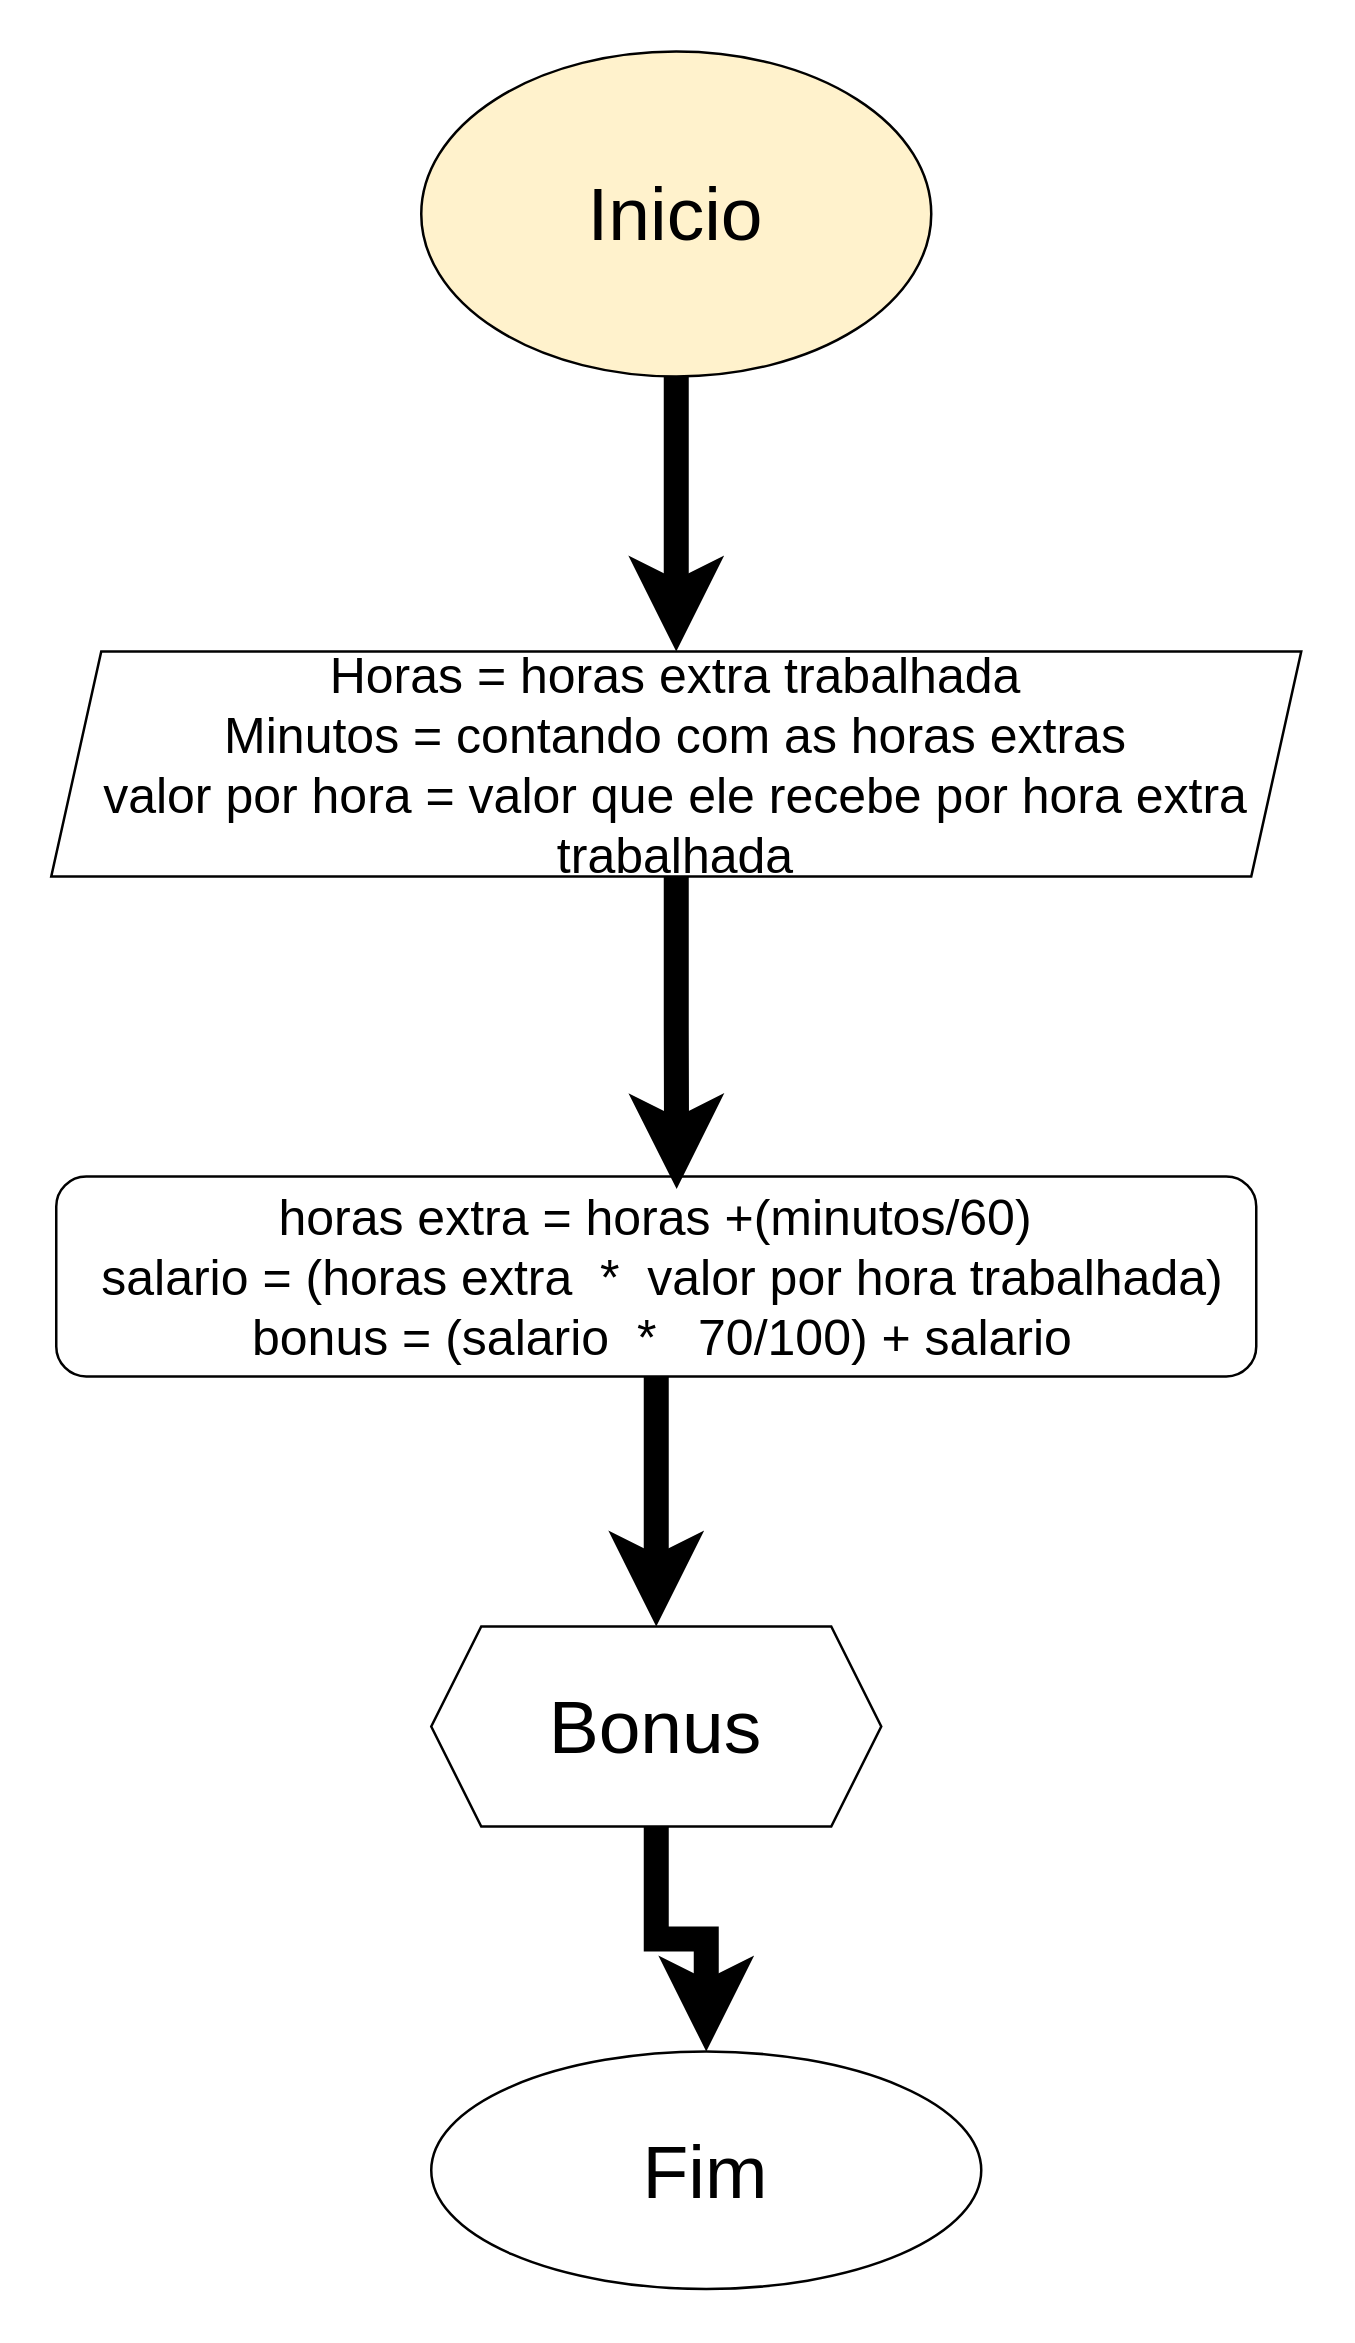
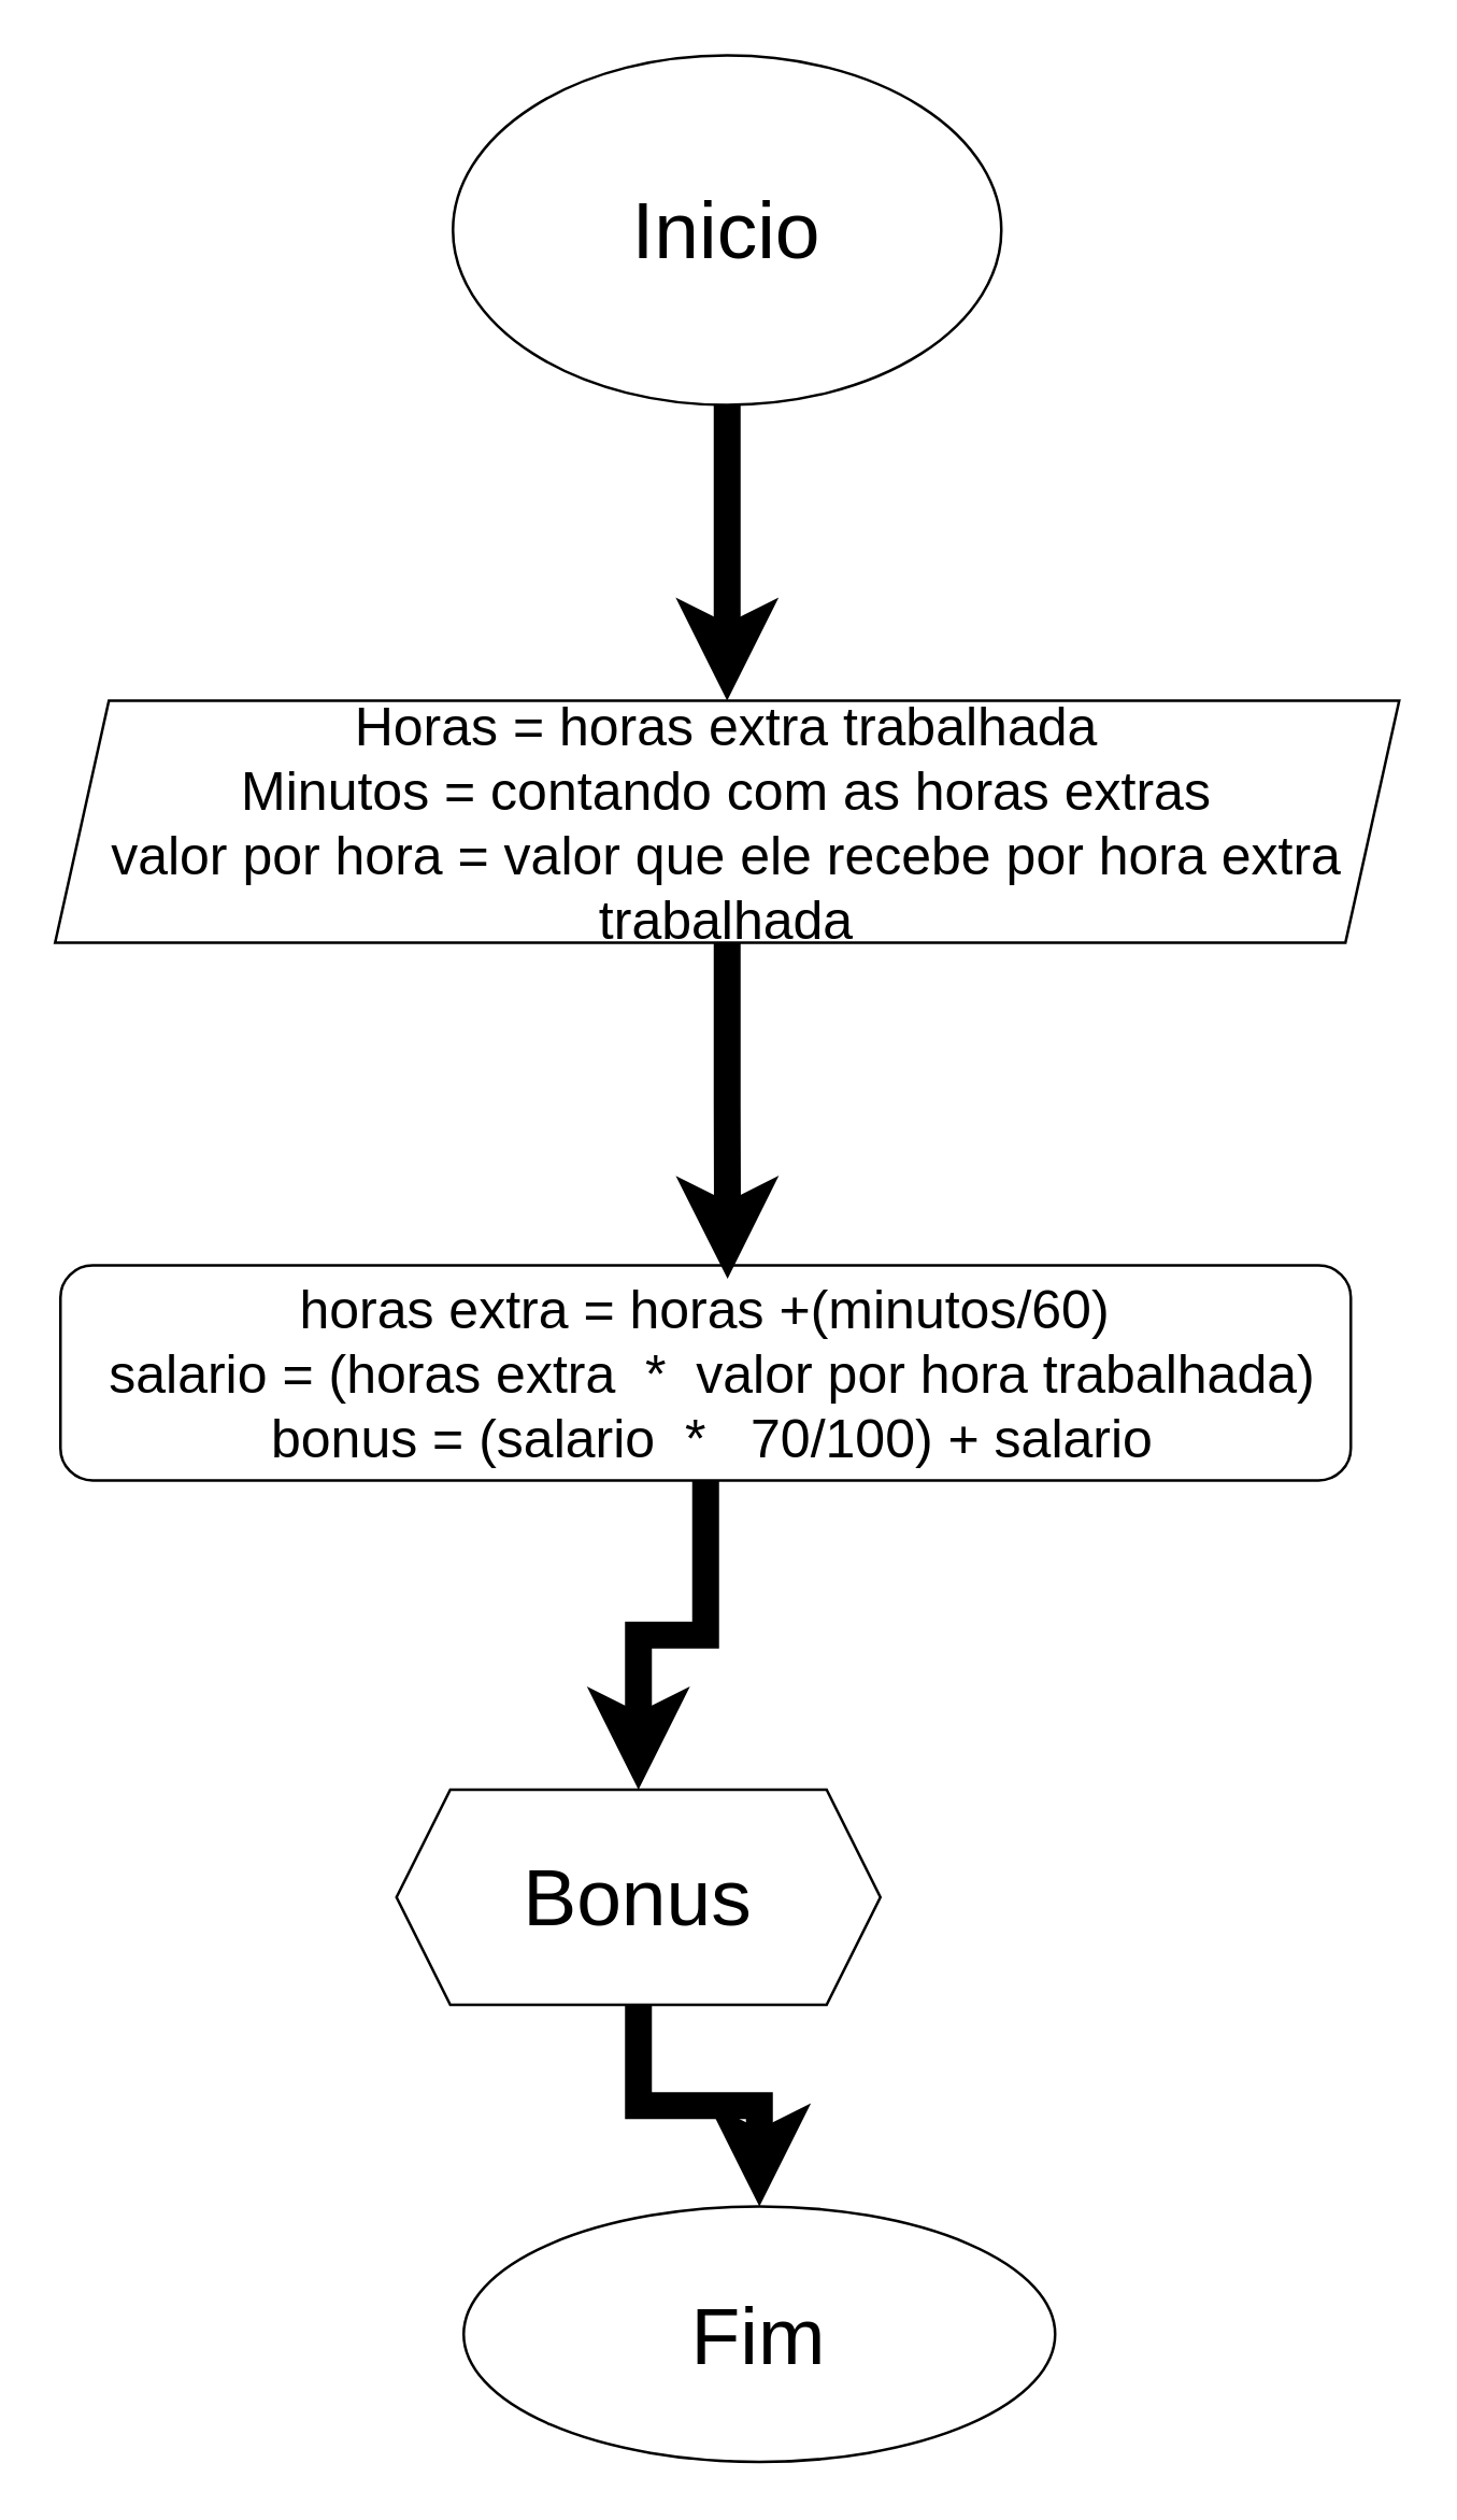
- <mxCell id="3" value="Inicio" style="ellipse;whiteSpace=wrap;html=1;fontSize=30;fillColor=#fff2cc;" vertex="1" parent="1"><mxGeometry x="168" width="204" height="130" as="geometry" y="20" /></mxCell>
+ <mxCell id="3" value="Inicio" style="ellipse;whiteSpace=wrap;html=1;fontSize=30;" vertex="1" parent="1"><mxGeometry x="168" width="204" height="130" as="geometry" y="20" /></mxCell>
- <mxCell id="9" value="Bonus" style="shape=hexagon;perimeter=hexagonPerimeter2;whiteSpace=wrap;html=1;fixedSize=1;fontSize=30;" vertex="1" parent="1"><mxGeometry x="172" y="650" width="180" height="80" as="geometry" /></mxCell>
+ <mxCell id="9" value="Bonus" style="shape=hexagon;perimeter=hexagonPerimeter2;whiteSpace=wrap;html=1;fixedSize=1;fontSize=30;" vertex="1" parent="1"><mxGeometry x="147" y="665" width="180" height="80" as="geometry" /></mxCell>
